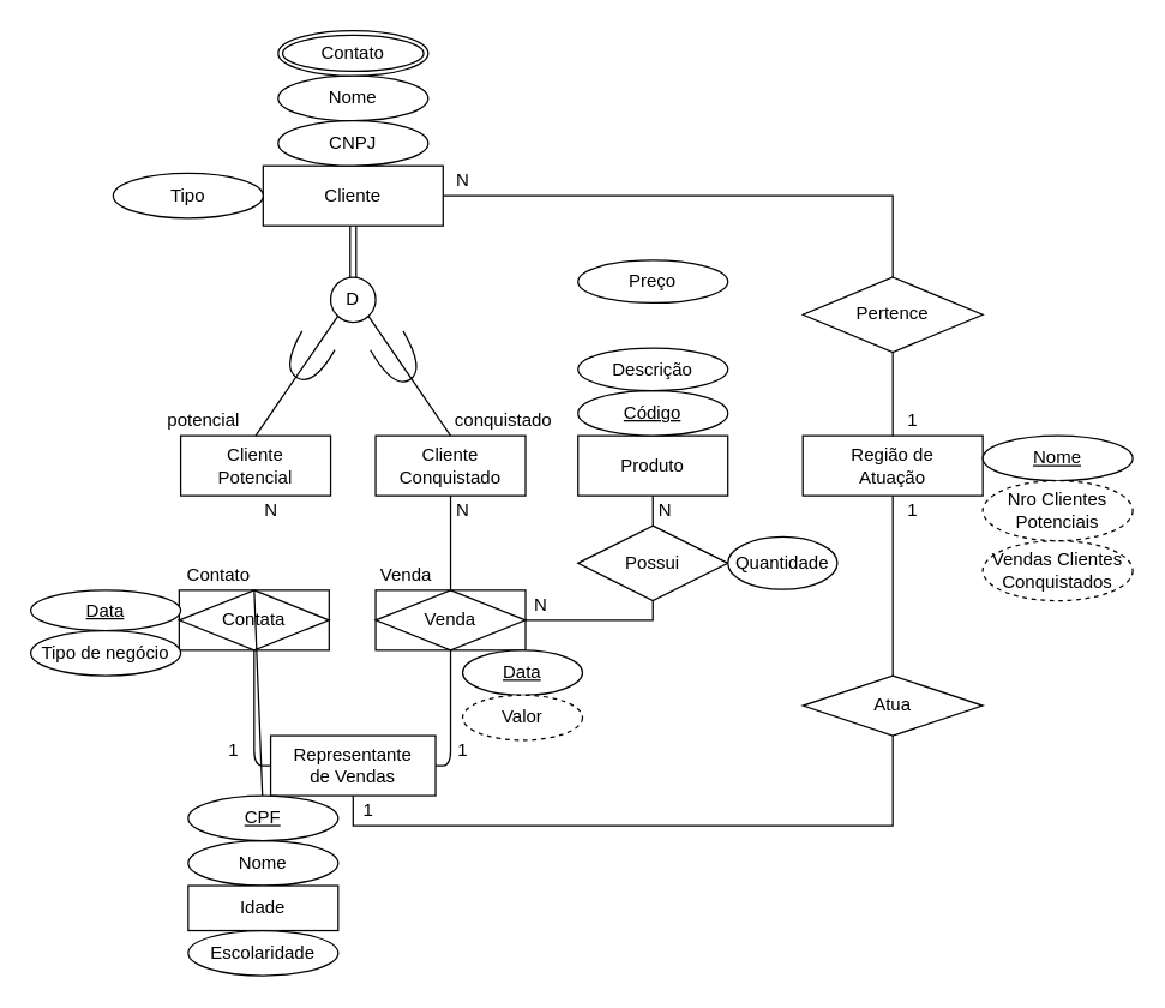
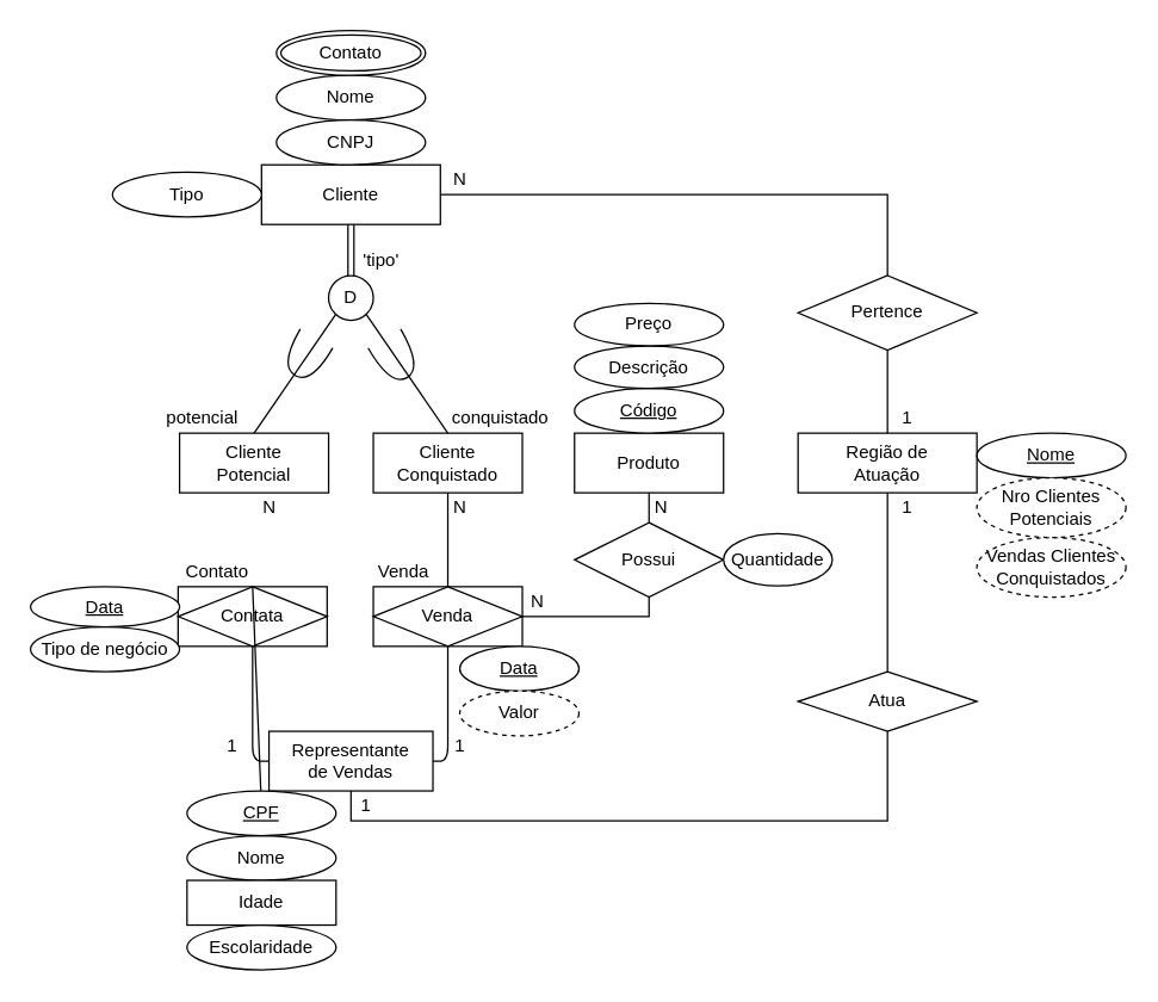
+ <mxCell id="43" value="'tipo'" style="text;html=1;align=center;verticalAlign=middle;resizable=0;points=[];autosize=1;" vertex="1" parent="1"><mxGeometry x="235" y="164.29" width="40" height="20" as="geometry" /></mxCell>
- <mxCell id="41" value="Preço" style="ellipse;whiteSpace=wrap;html=1;align=center;" vertex="1" parent="1"><mxGeometry x="385" y="172.94" width="100" height="28.53" as="geometry" /></mxCell>
+ <mxCell id="41" value="Preço" style="ellipse;whiteSpace=wrap;html=1;align=center;" vertex="1" parent="1"><mxGeometry x="385" y="202.94" width="100" height="28.53" as="geometry" /></mxCell>
